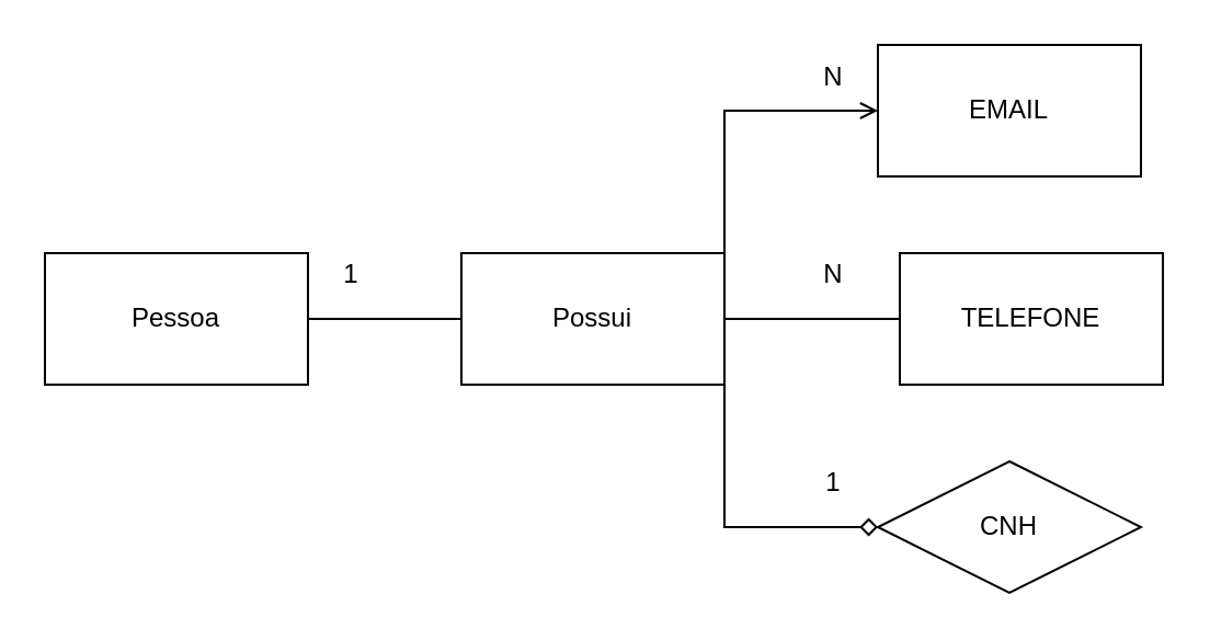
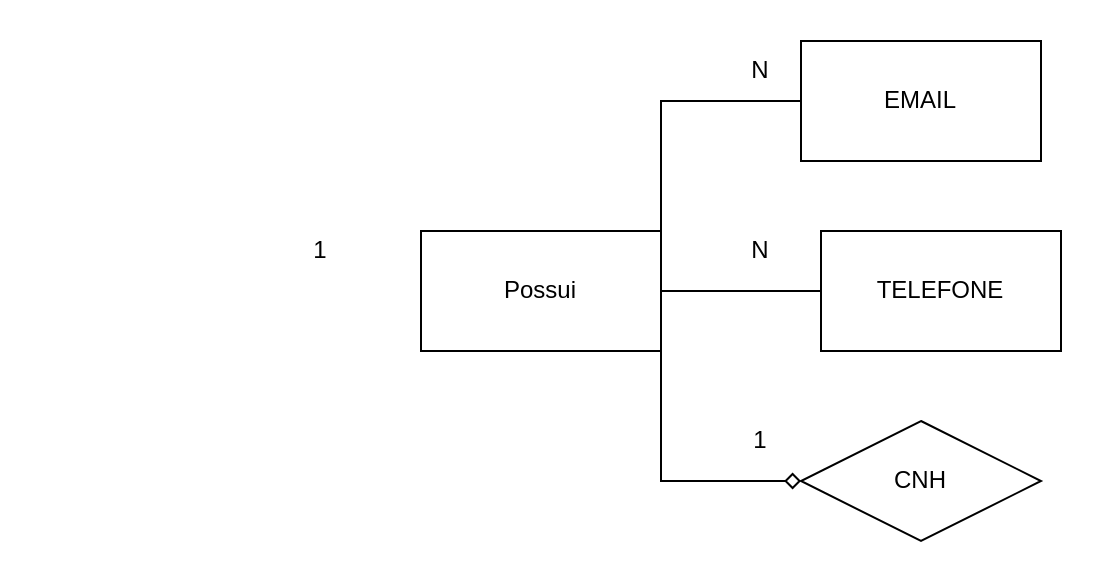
- <mxCell id="9" style="edgeStyle=orthogonalEdgeStyle;rounded=0;orthogonalLoop=1;jettySize=auto;html=1;exitX=1;exitY=0.5;exitDx=0;exitDy=0;entryX=0;entryY=0.5;entryDx=0;entryDy=0;endArrow=open;endFill=0;" edge="1" parent="1" source="10" target="5"><mxGeometry relative="1" as="geometry"><Array as="points"><mxPoint x="330" y="50" /></Array></mxGeometry></mxCell>
+ <mxCell id="9" style="edgeStyle=orthogonalEdgeStyle;rounded=0;orthogonalLoop=1;jettySize=auto;html=1;exitX=1;exitY=0.5;exitDx=0;exitDy=0;entryX=0;entryY=0.5;entryDx=0;entryDy=0;endArrow=none;endFill=0;" edge="1" parent="1" source="10" target="5"><mxGeometry relative="1" as="geometry"><Array as="points"><mxPoint x="330" y="50" /></Array></mxGeometry></mxCell>
- <mxCell id="3" value="Pessoa" style="rounded=0;whiteSpace=wrap;html=1;" vertex="1" parent="1"><mxGeometry x="20" y="115" width="120" height="60" as="geometry" /></mxCell>
- <mxCell id="2" style="edgeStyle=orthogonalEdgeStyle;rounded=0;orthogonalLoop=1;jettySize=auto;html=1;exitX=1;exitY=0.5;exitDx=0;exitDy=0;entryX=0;entryY=0.5;entryDx=0;entryDy=0;endArrow=none;endFill=0;" edge="1" parent="1" source="3" target="10"><mxGeometry relative="1" as="geometry" /></mxCell>
